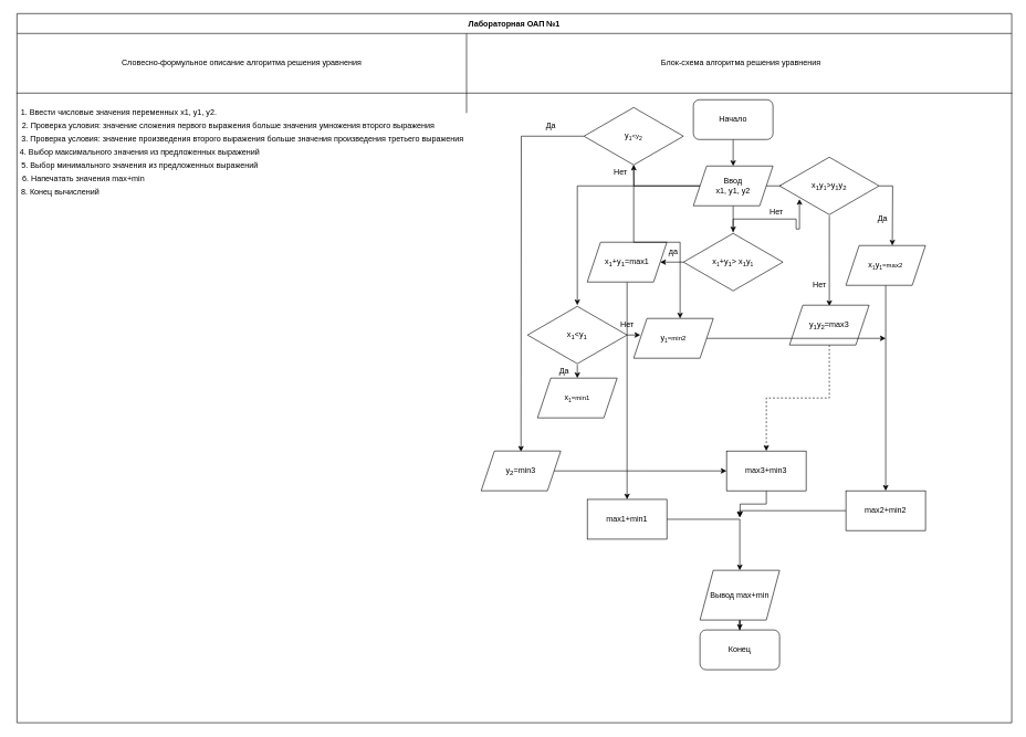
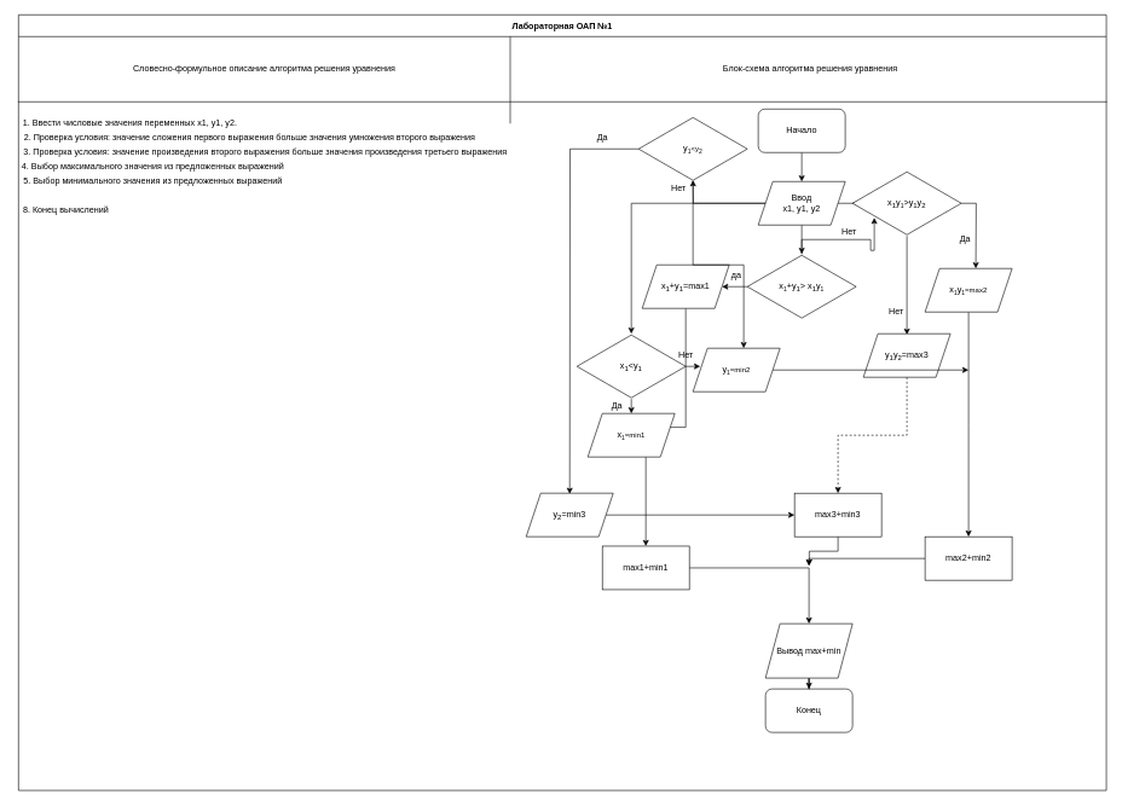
- <mxCell id="61" value="6. Напечатать значения max+min" style="text;html=1;align=center;verticalAlign=middle;resizable=0;points=[];autosize=1;strokeColor=none;fillColor=none;fontColor=#000000;" vertex="1" parent="1"><mxGeometry x="25" y="260" width="200" height="20" as="geometry" /></mxCell>
- <mxCell id="46" value="max1+min1" style="rounded=0;whiteSpace=wrap;html=1;fontColor=#000000;align=center;" vertex="1" parent="1"><mxGeometry x="885" y="753" width="120" height="60" as="geometry" /></mxCell>
+ <mxCell id="46" value="max1+min1" style="rounded=0;whiteSpace=wrap;html=1;fontColor=#000000;align=center;" vertex="1" parent="1"><mxGeometry x="830" y="753" width="120" height="60" as="geometry" /></mxCell>
